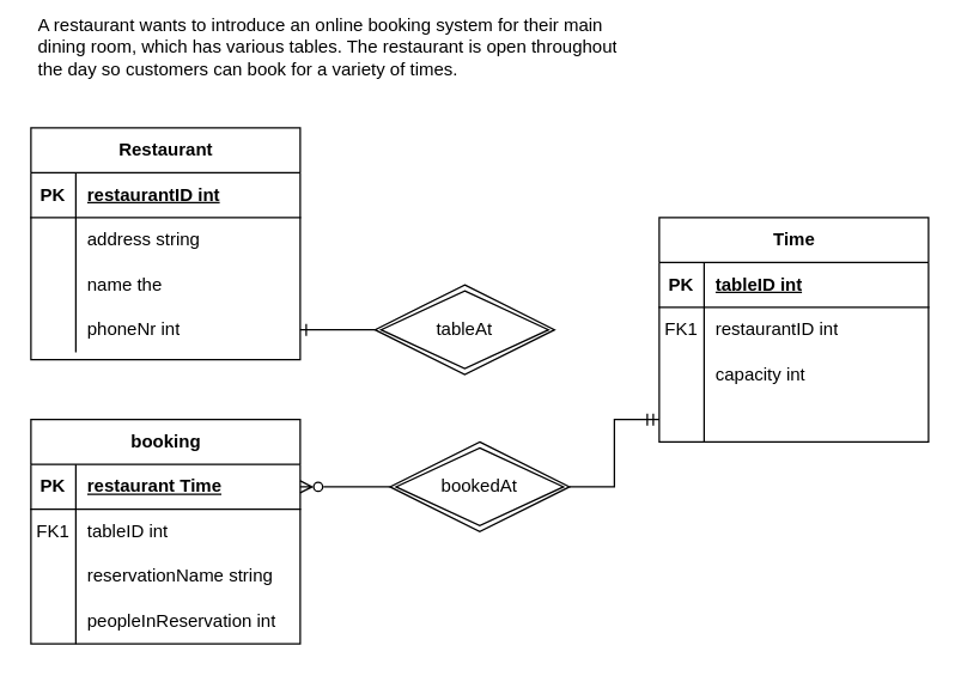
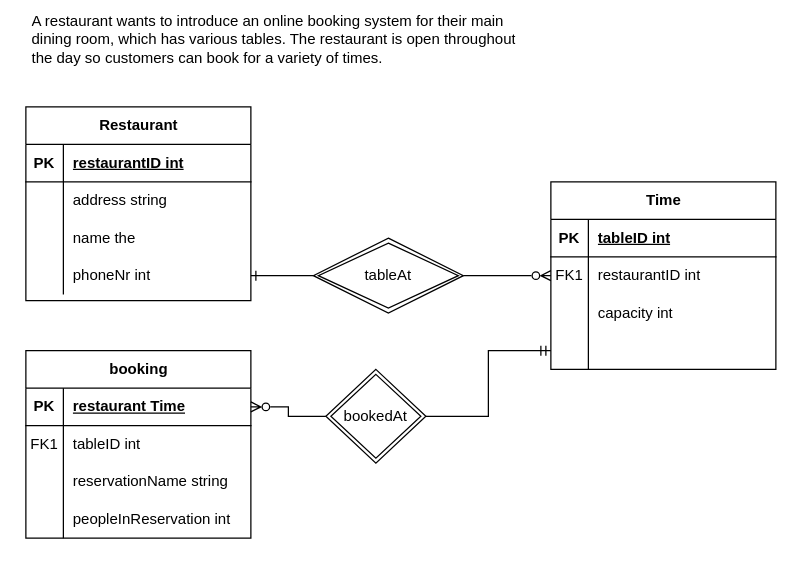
+ <mxCell id="15" style="edgeStyle=orthogonalEdgeStyle;rounded=0;orthogonalLoop=1;jettySize=auto;html=1;exitX=1;exitY=0.5;exitDx=0;exitDy=0;endArrow=ERzeroToMany;endFill=0;" edge="1" parent="1" source="16" target="19"><mxGeometry relative="1" as="geometry" /></mxCell>
- <mxCell id="33" value="bookedAt" style="shape=rhombus;double=1;perimeter=rhombusPerimeter;whiteSpace=wrap;html=1;align=center;" vertex="1" parent="1"><mxGeometry x="260" y="295" width="120" height="60" as="geometry" /></mxCell>
+ <mxCell id="33" value="bookedAt" style="shape=rhombus;double=1;perimeter=rhombusPerimeter;whiteSpace=wrap;html=1;align=center;" vertex="1" parent="1"><mxGeometry x="260" y="295" width="80" height="75" as="geometry" /></mxCell>
